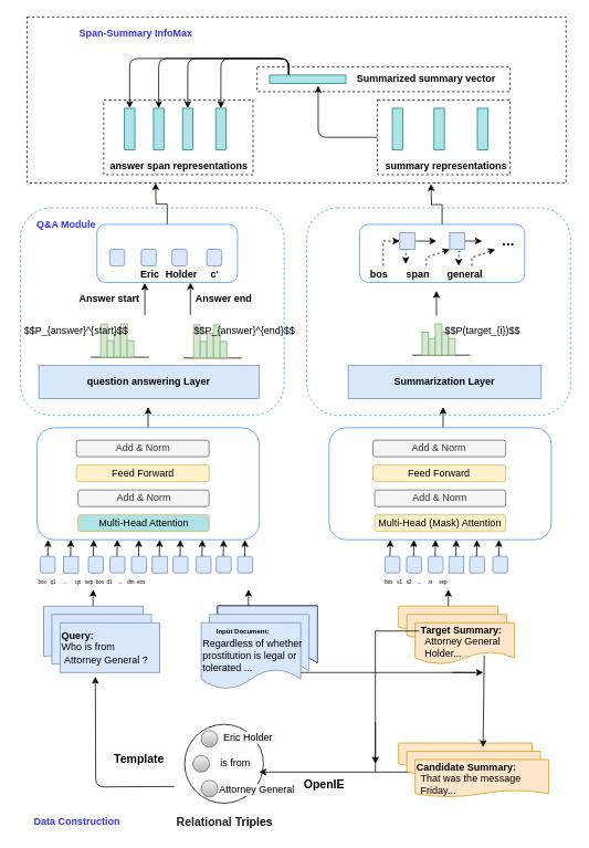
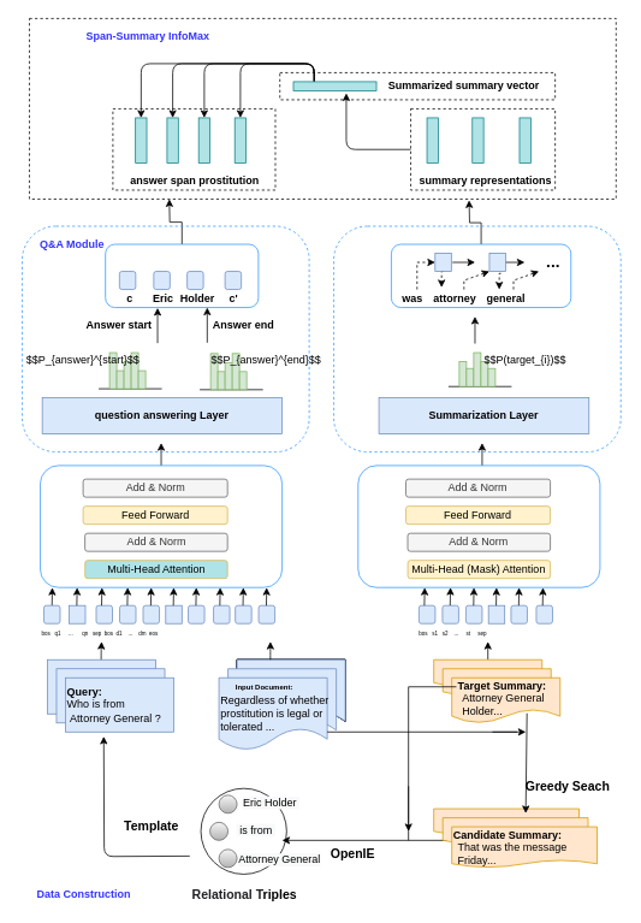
- <mxCell id="62" value="&lt;b&gt;answer span representations&lt;/b&gt;" style="text;html=1;resizable=0;autosize=1;align=center;verticalAlign=middle;points=[];fillColor=none;strokeColor=none;rounded=0;" parent="1" vertex="1"><mxGeometry x="124.5" y="190" width="180" height="20" as="geometry" /></mxCell>
+ <mxCell id="62" value="&lt;b&gt;answer span prostitution&lt;/b&gt;" style="text;html=1;resizable=0;autosize=1;align=center;verticalAlign=middle;points=[];fillColor=none;strokeColor=none;rounded=0;" parent="1" vertex="1"><mxGeometry x="124.5" y="190" width="180" height="20" as="geometry" /></mxCell>
+ <mxCell id="47" value="&lt;b&gt;c&lt;/b&gt;" style="text;html=1;resizable=0;autosize=1;align=center;verticalAlign=middle;points=[];fillColor=none;strokeColor=none;rounded=0;" parent="1" vertex="1"><mxGeometry x="132.75" y="320" width="20" height="20" as="geometry" /></mxCell>
- <mxCell id="39" value="&lt;b&gt;bos&lt;/b&gt;" style="text;html=1;resizable=0;autosize=1;align=center;verticalAlign=middle;points=[];fillColor=none;strokeColor=none;rounded=0;" parent="1" vertex="1"><mxGeometry x="436" y="320" width="40" height="20" as="geometry" /></mxCell>
+ <mxCell id="39" value="&lt;b&gt;was&lt;/b&gt;" style="text;html=1;resizable=0;autosize=1;align=center;verticalAlign=middle;points=[];fillColor=none;strokeColor=none;rounded=0;" parent="1" vertex="1"><mxGeometry x="436" y="320" width="40" height="20" as="geometry" /></mxCell>
- <mxCell id="34" value="&lt;b&gt;span&lt;/b&gt;" style="text;html=1;resizable=0;autosize=1;align=center;verticalAlign=middle;points=[];fillColor=none;strokeColor=none;sketch=0;" parent="1" vertex="1"><mxGeometry x="472.75" y="320" width="60" height="20" as="geometry" /></mxCell>
+ <mxCell id="34" value="&lt;b&gt;attorney&lt;/b&gt;" style="text;html=1;resizable=0;autosize=1;align=center;verticalAlign=middle;points=[];fillColor=none;strokeColor=none;sketch=0;" parent="1" vertex="1"><mxGeometry x="472.75" y="320" width="60" height="20" as="geometry" /></mxCell>
+ <mxCell id="75" value="&lt;b&gt;&lt;font style=&quot;font-size: 14px&quot;&gt;Greedy Seach&lt;/font&gt;&lt;/b&gt;" style="text;html=1;resizable=0;autosize=1;align=center;verticalAlign=middle;points=[];fillColor=none;strokeColor=none;rounded=0;opacity=50;" parent="1" vertex="1"><mxGeometry x="572.5" y="860" width="110" height="20" as="geometry" /></mxCell>
